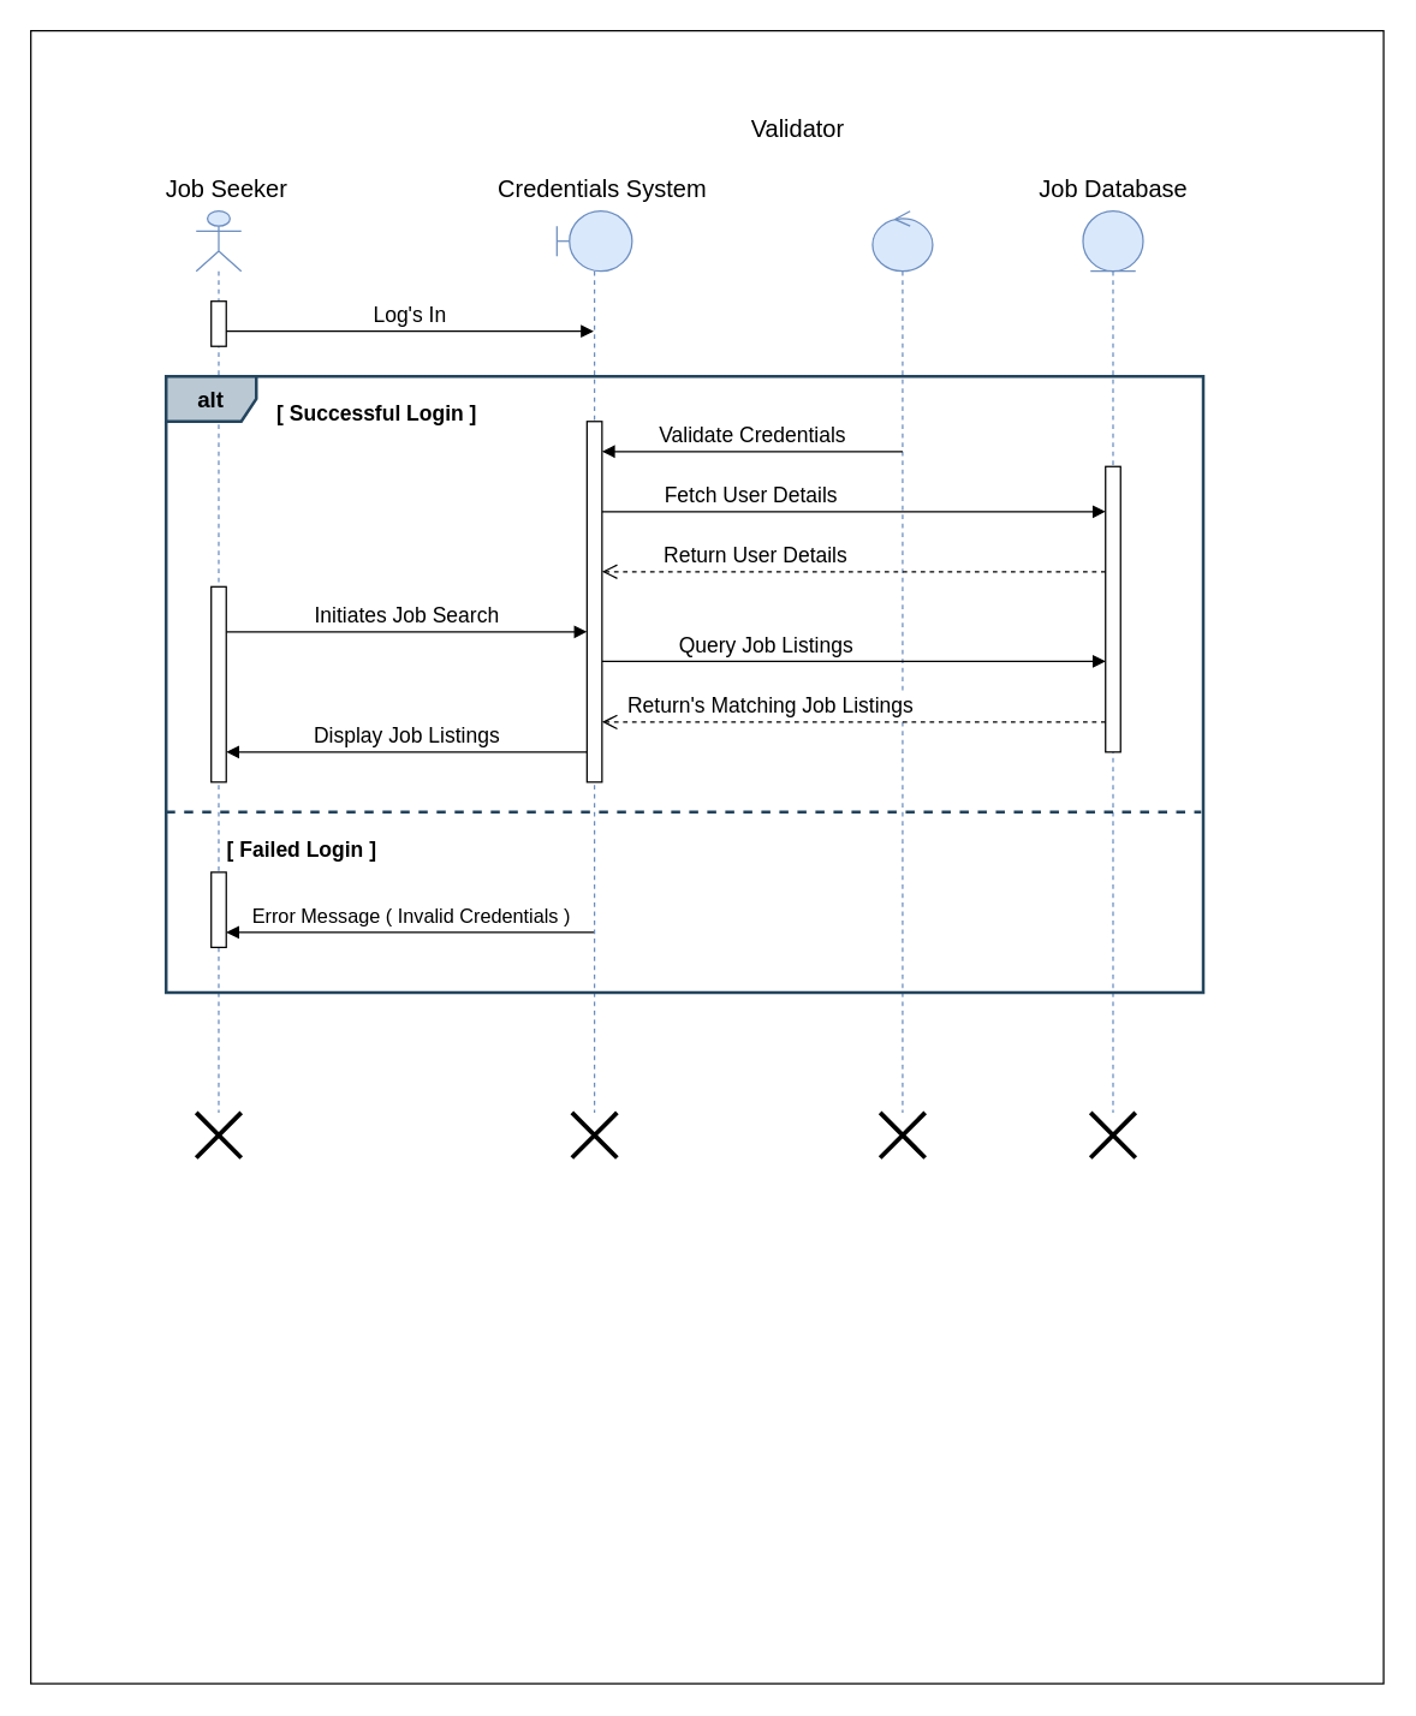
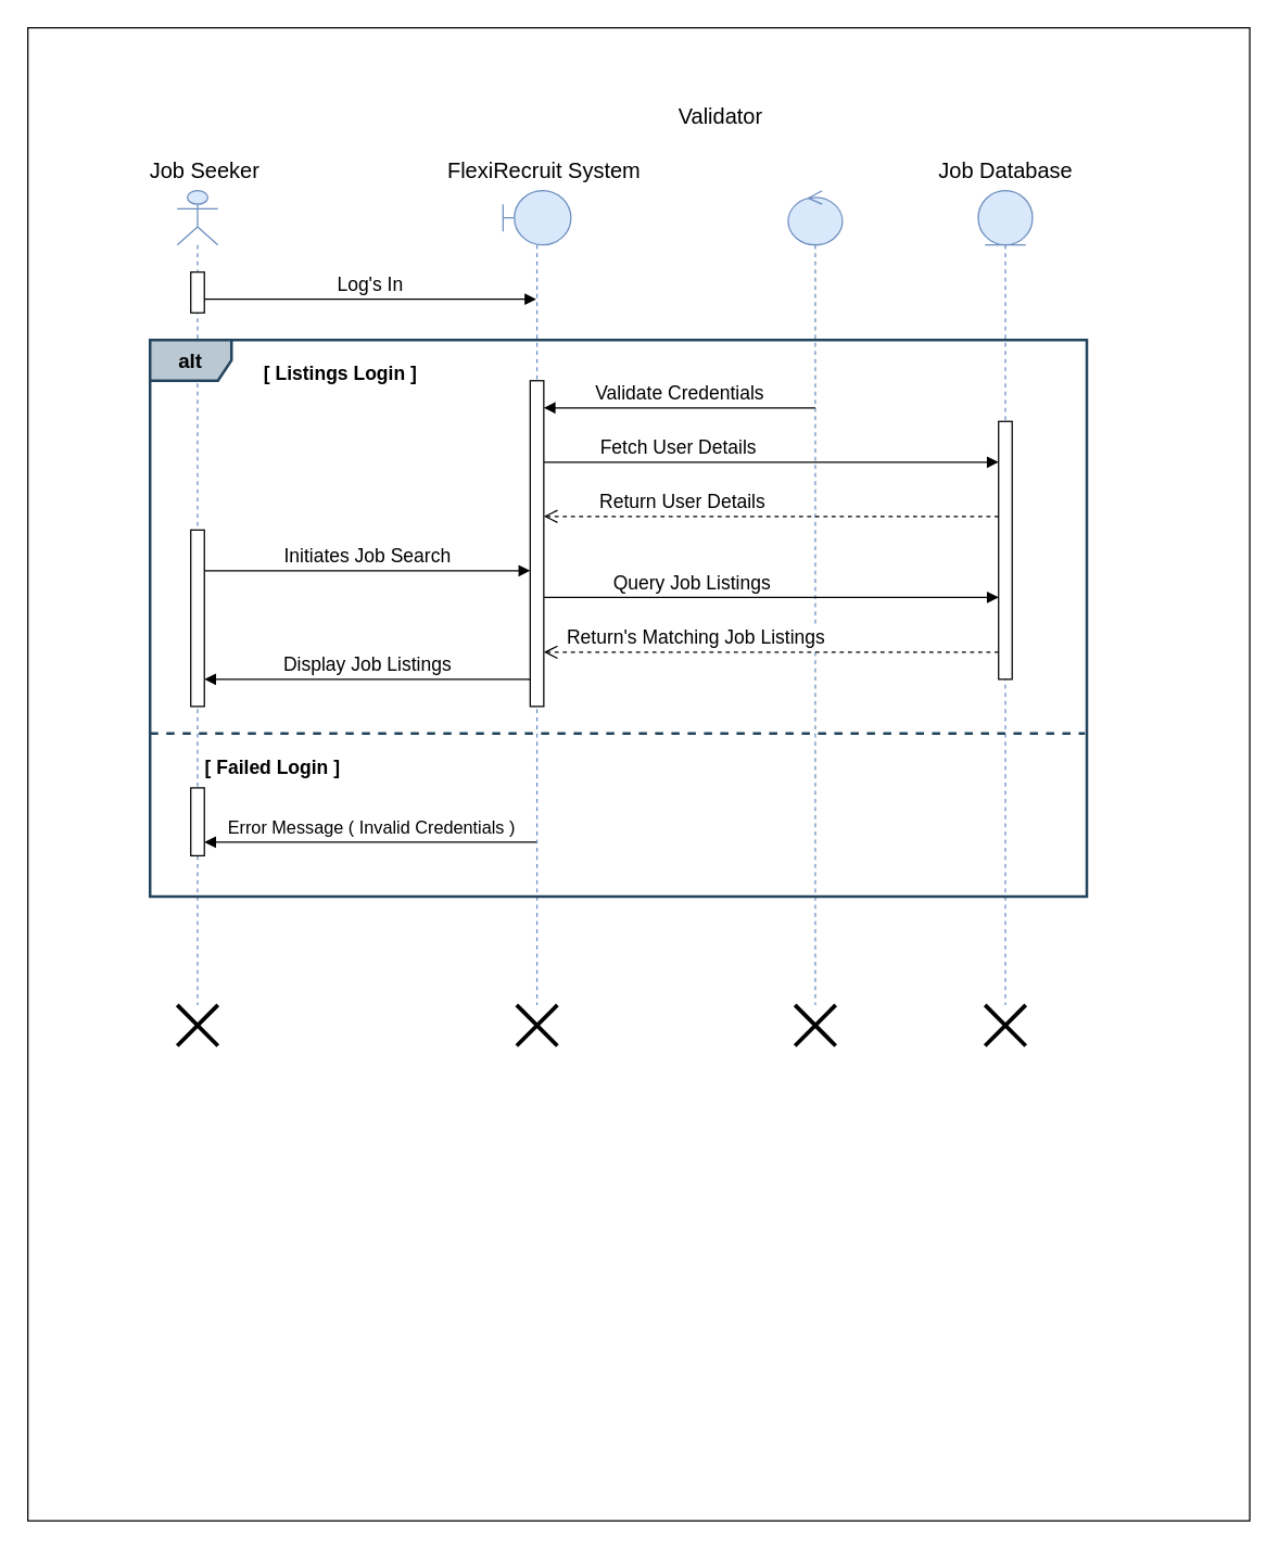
- <mxCell id="10" value="&lt;font style=&quot;font-size: 16px;&quot;&gt;Credentials System&lt;br&gt;&lt;/font&gt;" style="text;html=1;align=center;verticalAlign=middle;resizable=0;points=[];autosize=1;strokeColor=none;fillColor=none;" vertex="1" parent="1"><mxGeometry x="320" y="110" width="160" height="30" as="geometry" /></mxCell>
+ <mxCell id="10" value="&lt;font style=&quot;font-size: 16px;&quot;&gt;FlexiRecruit System&lt;br&gt;&lt;/font&gt;" style="text;html=1;align=center;verticalAlign=middle;resizable=0;points=[];autosize=1;strokeColor=none;fillColor=none;" vertex="1" parent="1"><mxGeometry x="320" y="110" width="160" height="30" as="geometry" /></mxCell>
- <mxCell id="15" value="&lt;b style=&quot;font-size: 14px;&quot;&gt;[ Successful Login ]&lt;br&gt;&lt;/b&gt;" style="text;html=1;align=center;verticalAlign=middle;resizable=0;points=[];autosize=1;strokeColor=none;fillColor=none;" vertex="1" parent="1"><mxGeometry x="170" y="260" width="160" height="30" as="geometry" /></mxCell>
+ <mxCell id="15" value="&lt;b style=&quot;font-size: 14px;&quot;&gt;[ Listings Login ]&lt;br&gt;&lt;/b&gt;" style="text;html=1;align=center;verticalAlign=middle;resizable=0;points=[];autosize=1;strokeColor=none;fillColor=none;" vertex="1" parent="1"><mxGeometry x="170" y="260" width="160" height="30" as="geometry" /></mxCell>
